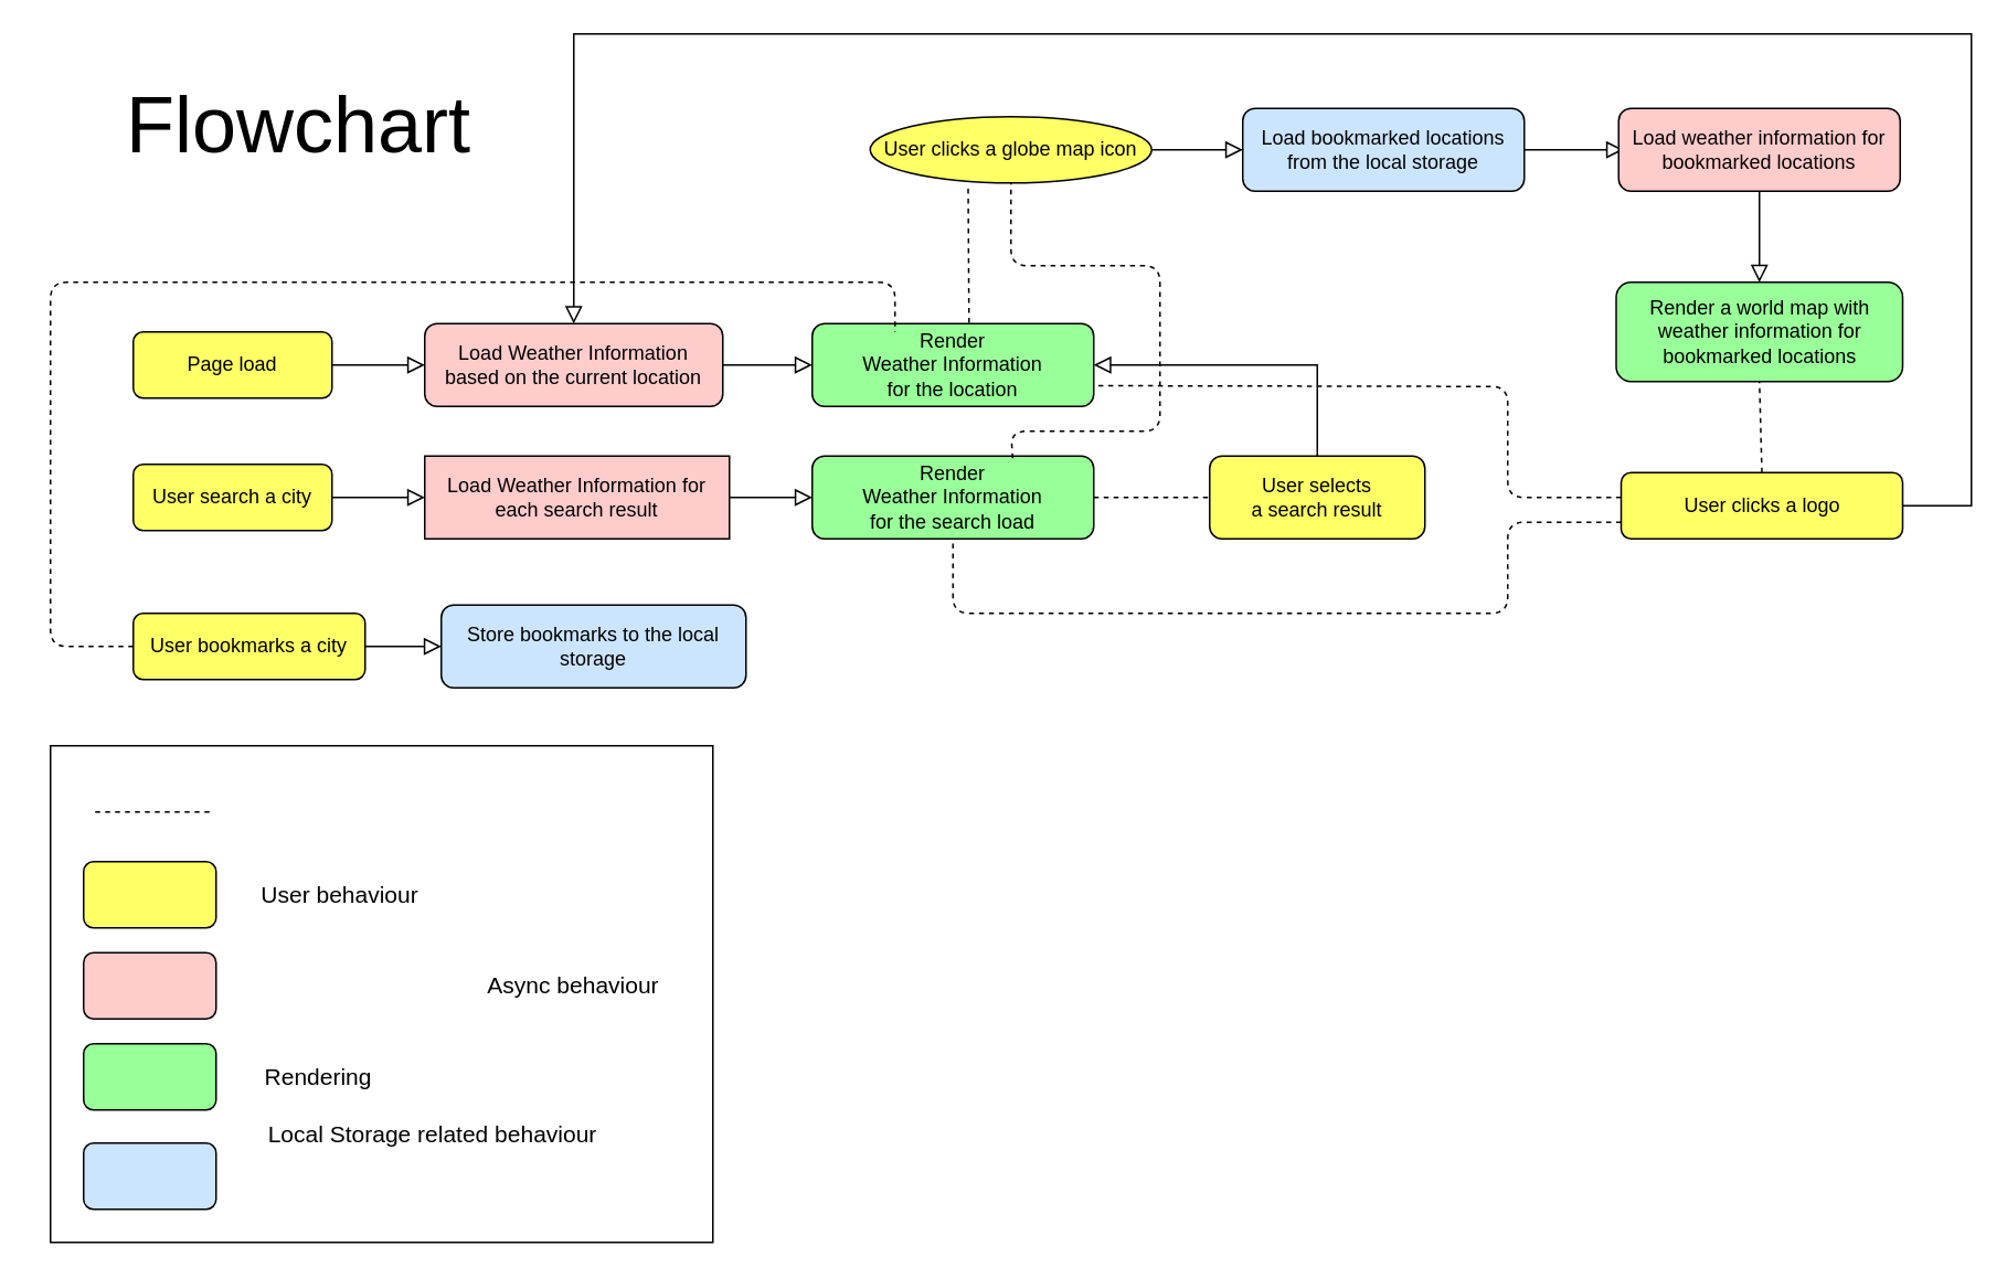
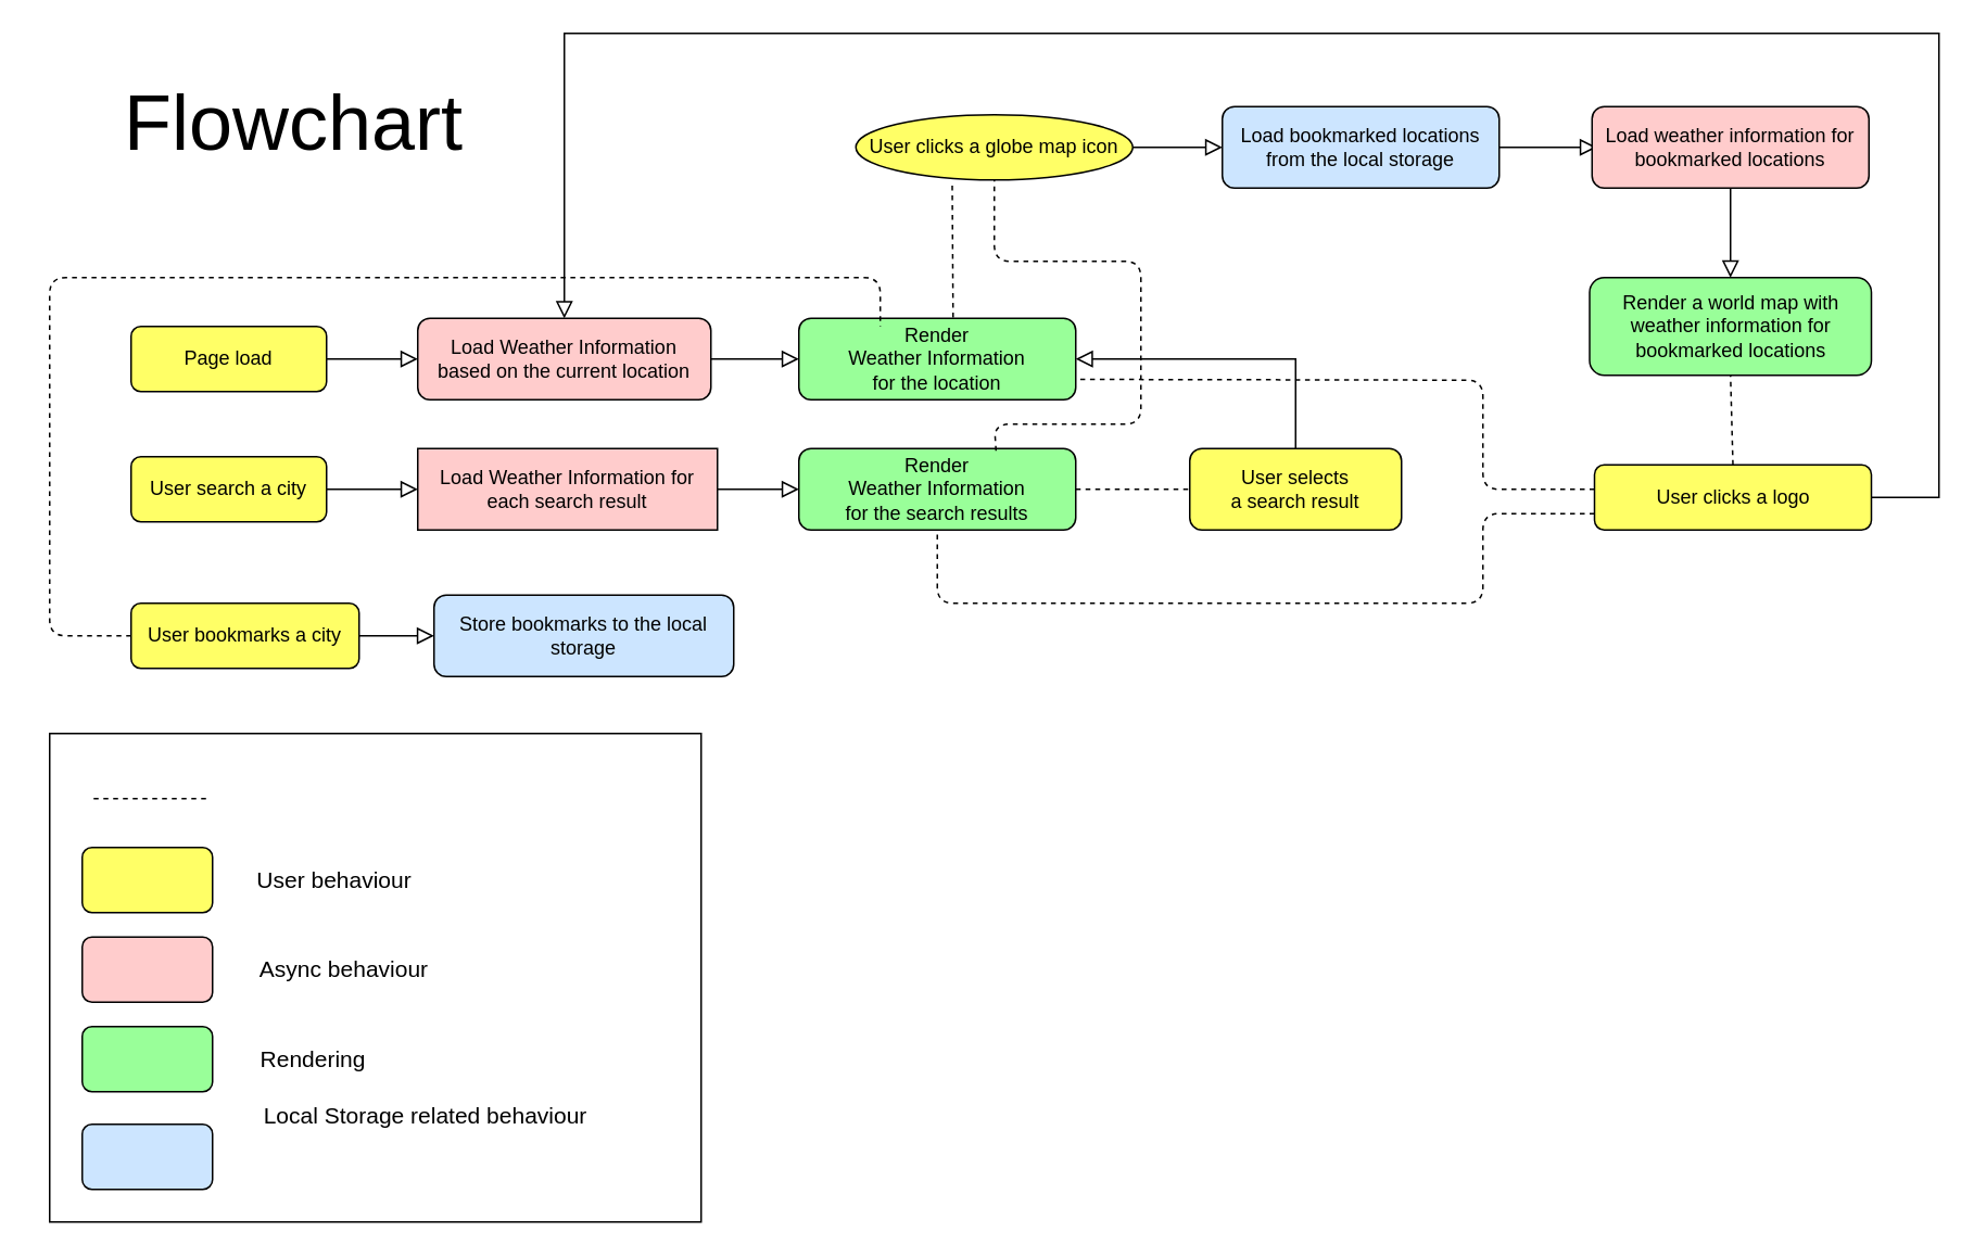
- <mxCell id="12" value="Render &lt;br&gt;Weather Information&lt;br&gt;for the search load" style="rounded=1;whiteSpace=wrap;html=1;fontSize=12;glass=0;strokeWidth=1;shadow=0;fillColor=#99FF99;" vertex="1" parent="1"><mxGeometry x="490" y="275" width="170" height="50" as="geometry" /></mxCell>
+ <mxCell id="12" value="Render &lt;br&gt;Weather Information&lt;br&gt;for the search results" style="rounded=1;whiteSpace=wrap;html=1;fontSize=12;glass=0;strokeWidth=1;shadow=0;fillColor=#99FF99;" vertex="1" parent="1"><mxGeometry x="490" y="275" width="170" height="50" as="geometry" /></mxCell>
- <mxCell id="40" value="&lt;font style=&quot;font-size: 14px&quot;&gt;Async behaviour&lt;/font&gt;" style="text;html=1;strokeColor=none;fillColor=none;align=center;verticalAlign=middle;whiteSpace=wrap;rounded=0;" vertex="1" parent="1"><mxGeometry x="291" y="585" width="110" height="20" as="geometry" /></mxCell>
+ <mxCell id="40" value="&lt;font style=&quot;font-size: 14px&quot;&gt;Async behaviour&lt;/font&gt;" style="text;html=1;strokeColor=none;fillColor=none;align=center;verticalAlign=middle;whiteSpace=wrap;rounded=0;" vertex="1" parent="1"><mxGeometry x="156" y="585" width="110" height="20" as="geometry" /></mxCell>
